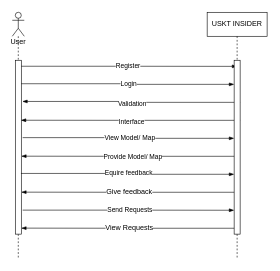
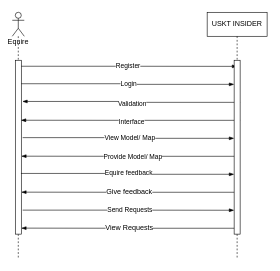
- <mxCell id="5" value="User" style="shape=umlLifeline;participant=umlActor;perimeter=lifelinePerimeter;whiteSpace=wrap;html=1;container=1;collapsible=0;recursiveResize=0;verticalAlign=top;spacingTop=36;outlineConnect=0;" parent="1" vertex="1"><mxGeometry x="20" y="20" width="20" height="410" as="geometry" /></mxCell>
+ <mxCell id="5" value="Equire" style="shape=umlLifeline;participant=umlActor;perimeter=lifelinePerimeter;whiteSpace=wrap;html=1;container=1;collapsible=0;recursiveResize=0;verticalAlign=top;spacingTop=36;outlineConnect=0;" parent="1" vertex="1"><mxGeometry x="20" y="20" width="20" height="410" as="geometry" /></mxCell>
